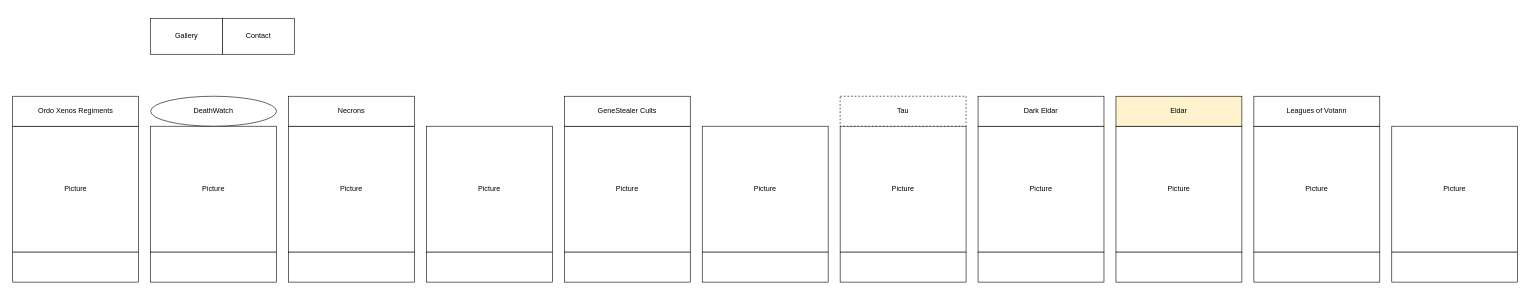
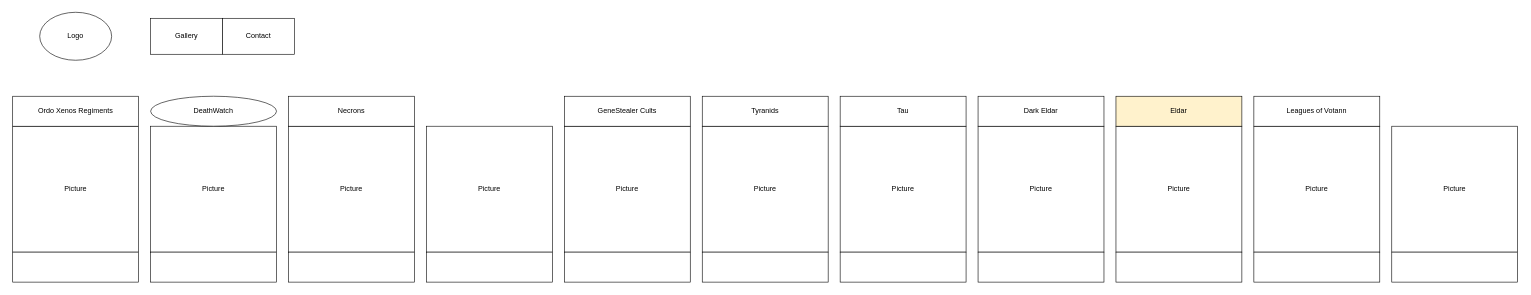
+ <mxCell id="2" value="Logo" style="ellipse;whiteSpace=wrap;html=1;" vertex="1" parent="1"><mxGeometry x="65" y="20" width="120" height="80" as="geometry" /></mxCell>
+ <mxCell id="21" value="Tyranids" style="rounded=0;whiteSpace=wrap;html=1;" vertex="1" parent="19"><mxGeometry width="210" height="50" as="geometry" /></mxCell>
- <mxCell id="25" value="Tau" style="rounded=0;whiteSpace=wrap;html=1;dashed=1;" vertex="1" parent="23"><mxGeometry width="210" height="50" as="geometry" /></mxCell>
+ <mxCell id="25" value="Tau" style="rounded=0;whiteSpace=wrap;html=1;" vertex="1" parent="23"><mxGeometry width="210" height="50" as="geometry" /></mxCell>
